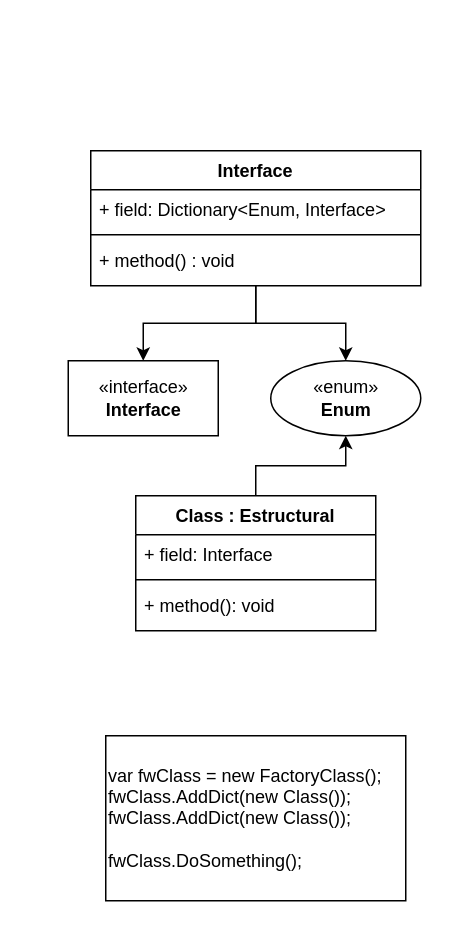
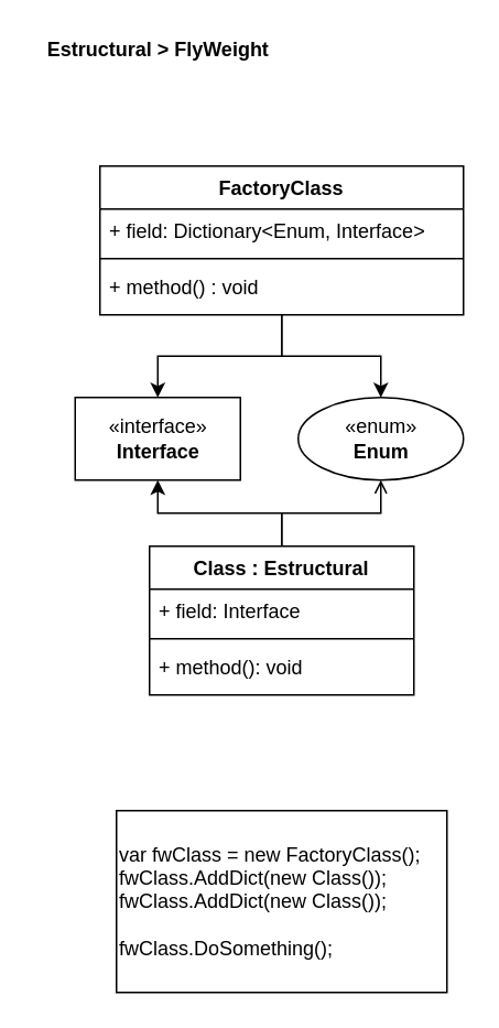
+ <mxCell id="3" value="&lt;b&gt;Estructural &amp;gt; FlyWeight&lt;/b&gt;" style="text;html=1;align=center;verticalAlign=middle;resizable=0;points=[];autosize=1;" parent="1" vertex="1"><mxGeometry width="150" height="20" as="geometry" x="20" y="20" /></mxCell>
- <mxCell id="14" value="Interface" style="swimlane;fontStyle=1;align=center;verticalAlign=top;childLayout=stackLayout;horizontal=1;startSize=26;horizontalStack=0;resizeParent=1;resizeParentMax=0;resizeLast=0;collapsible=1;marginBottom=0;" parent="1" vertex="1"><mxGeometry x="60" y="100" width="220" height="90" as="geometry" /></mxCell>
+ <mxCell id="14" value="FactoryClass" style="swimlane;fontStyle=1;align=center;verticalAlign=top;childLayout=stackLayout;horizontal=1;startSize=26;horizontalStack=0;resizeParent=1;resizeParentMax=0;resizeLast=0;collapsible=1;marginBottom=0;" parent="1" vertex="1"><mxGeometry x="60" y="100" width="220" height="90" as="geometry" /></mxCell>
- <mxCell id="7" style="edgeStyle=orthogonalEdgeStyle;rounded=0;orthogonalLoop=1;jettySize=auto;html=1;entryX=0.5;entryY=1;entryDx=0;entryDy=0;" edge="1" parent="1" source="10" target="9"><mxGeometry relative="1" as="geometry" /></mxCell>
+ <mxCell id="7" style="edgeStyle=orthogonalEdgeStyle;rounded=0;orthogonalLoop=1;jettySize=auto;html=1;entryX=0.5;entryY=1;entryDx=0;entryDy=0;endArrow=open;" edge="1" parent="1" source="10" target="9"><mxGeometry relative="1" as="geometry" /></mxCell>
+ <mxCell id="5" style="edgeStyle=orthogonalEdgeStyle;rounded=0;orthogonalLoop=1;jettySize=auto;html=1;entryX=0.5;entryY=1;entryDx=0;entryDy=0;" parent="1" source="10" target="4" edge="1"><mxGeometry relative="1" as="geometry" /></mxCell>
